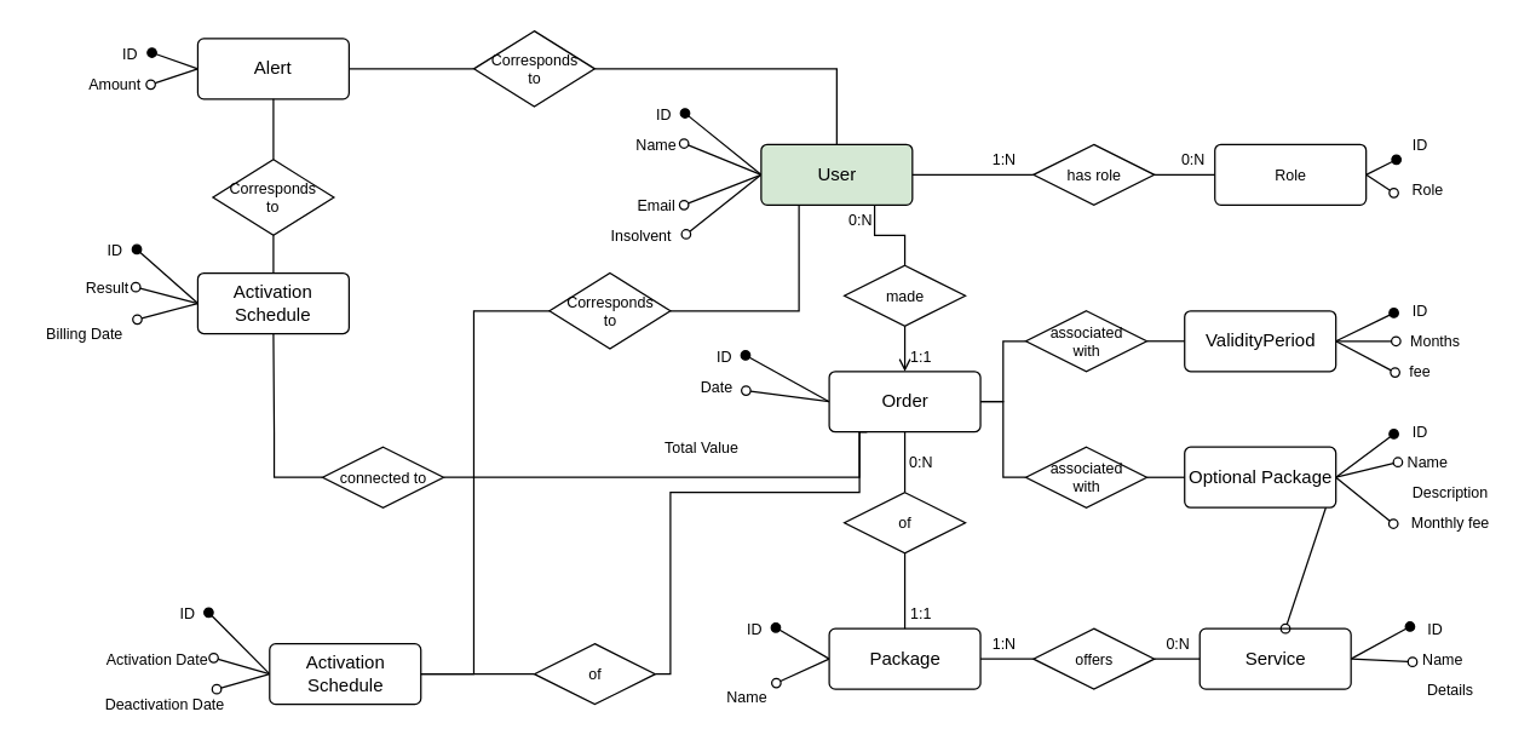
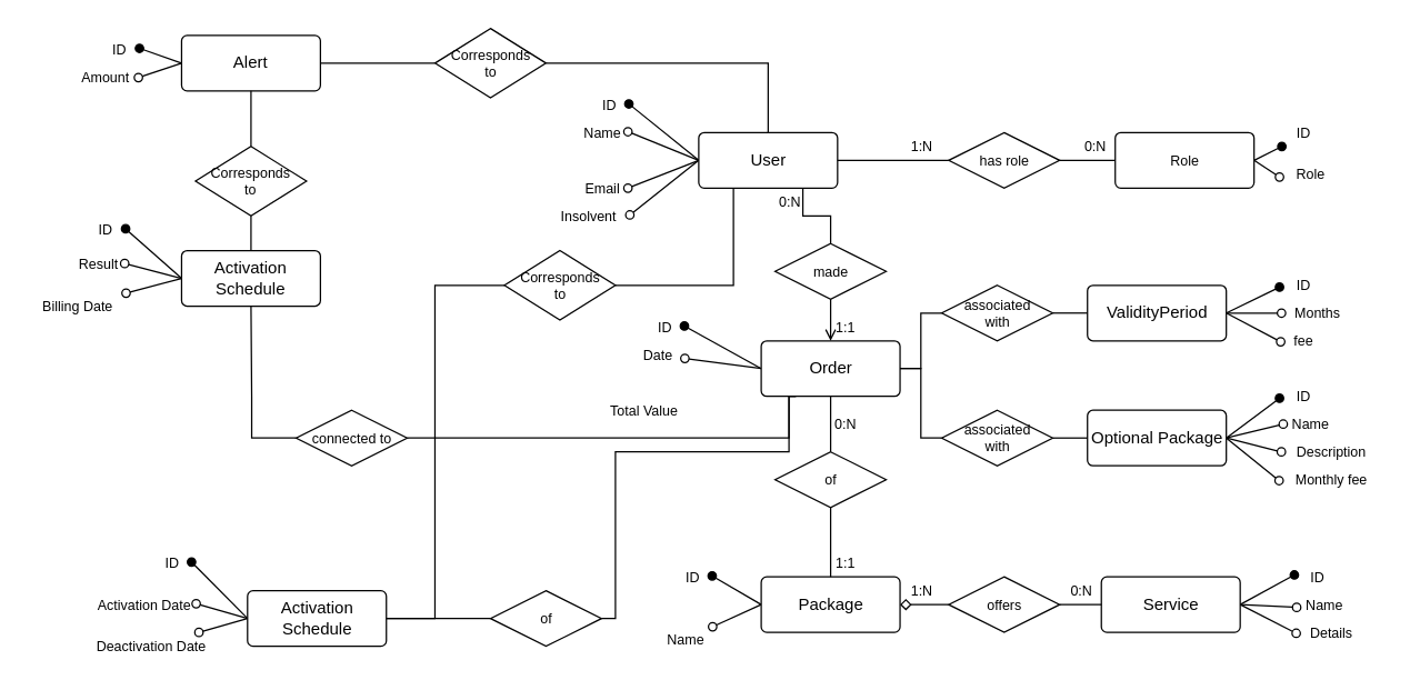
- <mxCell id="6" value="User" style="rounded=1;arcSize=10;whiteSpace=wrap;html=1;align=center;fillColor=#d5e8d4;" parent="1" vertex="1"><mxGeometry x="502.5" y="95" width="100" height="40" as="geometry" /></mxCell>
+ <mxCell id="6" value="User" style="rounded=1;arcSize=10;whiteSpace=wrap;html=1;align=center;" parent="1" vertex="1"><mxGeometry x="502.5" y="95" width="100" height="40" as="geometry" /></mxCell>
- <mxCell id="56" style="edgeStyle=none;rounded=0;orthogonalLoop=1;jettySize=auto;html=1;exitX=1;exitY=0.5;exitDx=0;exitDy=0;fontSize=10;endArrow=oval;endFill=0;" parent="1" source="58" target="46" edge="1"><mxGeometry relative="1" as="geometry" /></mxCell>
+ <mxCell id="56" style="edgeStyle=none;rounded=0;orthogonalLoop=1;jettySize=auto;html=1;exitX=1;exitY=0.5;exitDx=0;exitDy=0;entryX=-0.005;entryY=0.5;entryDx=0;entryDy=0;entryPerimeter=0;fontSize=10;endArrow=oval;endFill=0;" parent="1" source="58" target="61" edge="1"><mxGeometry relative="1" as="geometry" /></mxCell>
- <mxCell id="49" style="edgeStyle=none;rounded=0;orthogonalLoop=1;jettySize=auto;html=1;exitX=0;exitY=0.5;exitDx=0;exitDy=0;entryX=1;entryY=0.5;entryDx=0;entryDy=0;fontSize=10;endArrow=none;endFill=0;" parent="1" source="51" target="35" edge="1"><mxGeometry relative="1" as="geometry" /></mxCell>
+ <mxCell id="49" style="edgeStyle=none;rounded=0;orthogonalLoop=1;jettySize=auto;html=1;exitX=0;exitY=0.5;exitDx=0;exitDy=0;entryX=1;entryY=0.5;entryDx=0;entryDy=0;fontSize=10;endArrow=diamond;endFill=0;" parent="1" source="51" target="35" edge="1"><mxGeometry relative="1" as="geometry" /></mxCell>
+ <mxCell id="45" style="rounded=0;orthogonalLoop=1;jettySize=auto;html=1;exitX=1;exitY=0.5;exitDx=0;exitDy=0;fontSize=10;endArrow=oval;endFill=0;entryX=0.007;entryY=0.533;entryDx=0;entryDy=0;entryPerimeter=0;" parent="1" source="46" target="75" edge="1"><mxGeometry relative="1" as="geometry"><mxPoint x="932.5" y="475" as="targetPoint" /></mxGeometry></mxCell>
